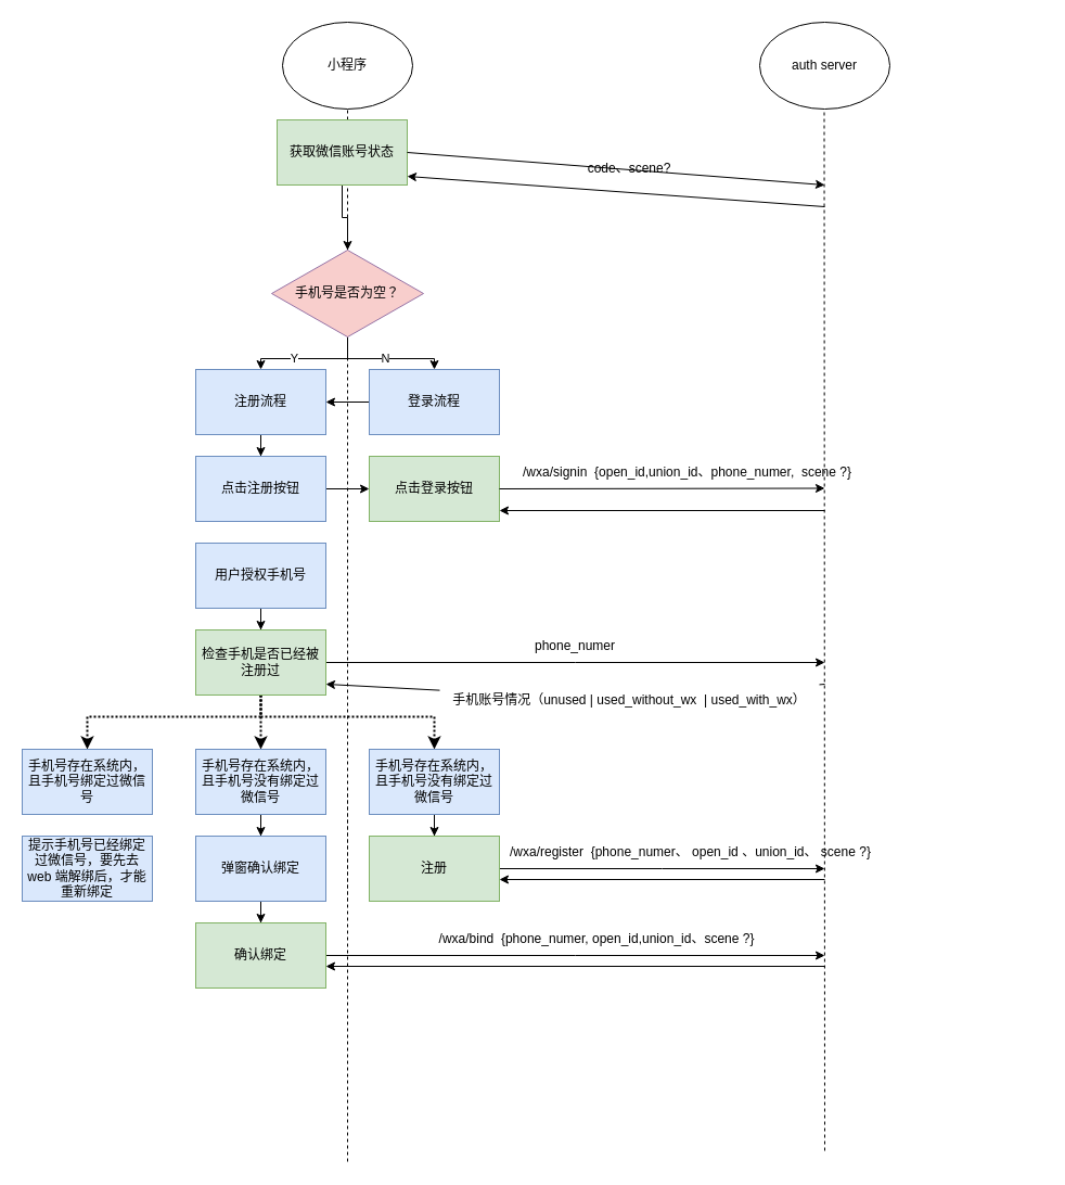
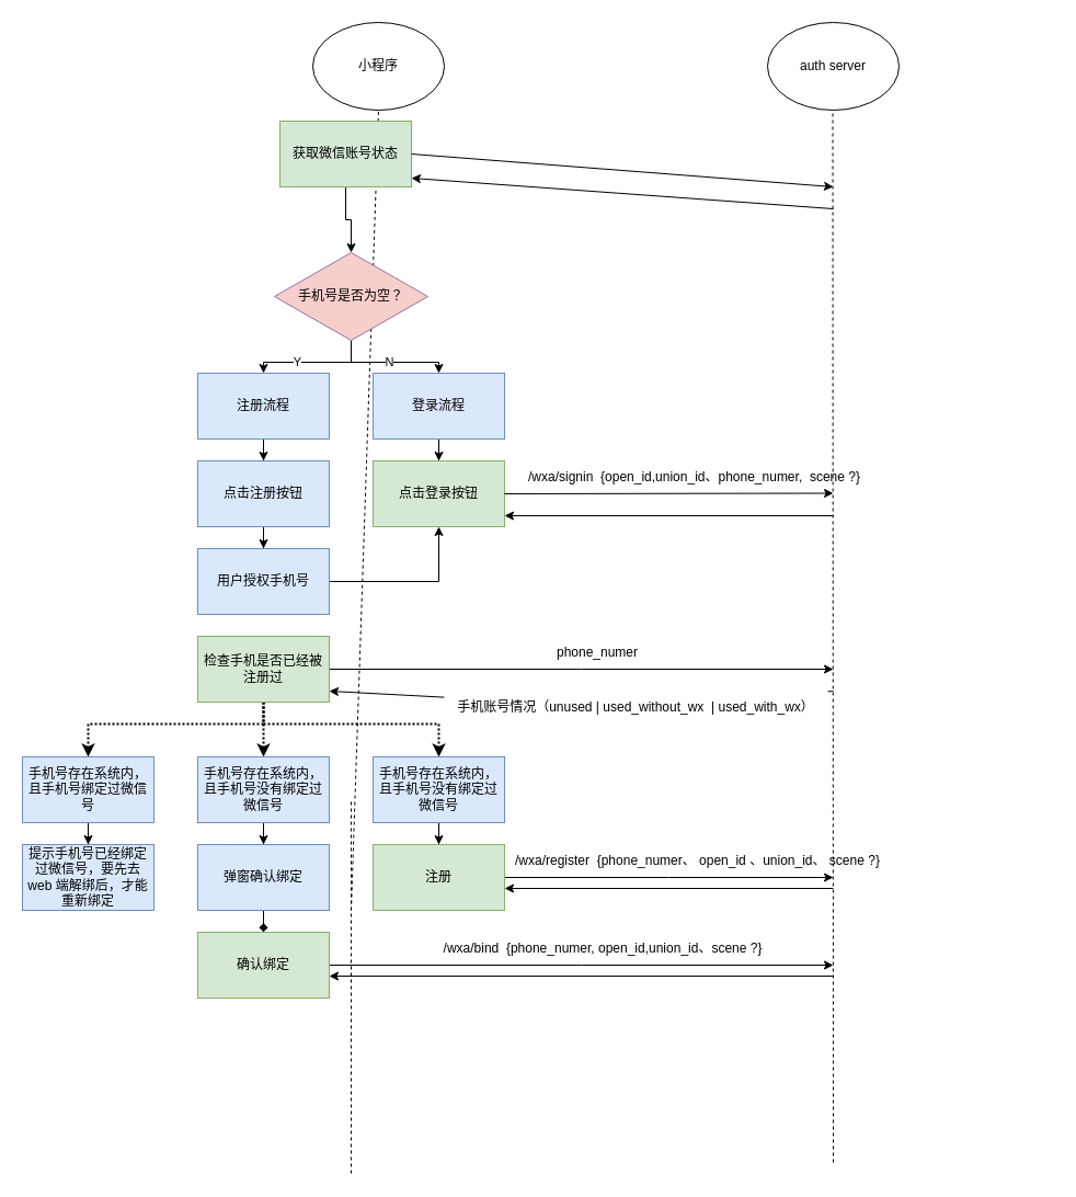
- <mxCell id="2" value="小程序" style="ellipse;whiteSpace=wrap;html=1;" vertex="1" parent="1"><mxGeometry x="260" y="20" width="120" height="80" as="geometry" /></mxCell>
+ <mxCell id="2" value="小程序" style="ellipse;whiteSpace=wrap;html=1;" vertex="1" parent="1"><mxGeometry x="285" y="20" width="120" height="80" as="geometry" /></mxCell>
- <mxCell id="50" value="code、scene?" style="text;html=1;strokeColor=none;fillColor=none;align=center;verticalAlign=middle;whiteSpace=wrap;rounded=0;" vertex="1" parent="1"><mxGeometry x="480" y="140" width="200" height="30" as="geometry" /></mxCell>
- <mxCell id="14" style="edgeStyle=orthogonalEdgeStyle;rounded=0;orthogonalLoop=1;jettySize=auto;html=1;" edge="1" parent="1" source="15" target="17"><mxGeometry relative="1" as="geometry" /></mxCell>
+ <mxCell id="14" style="edgeStyle=orthogonalEdgeStyle;rounded=0;orthogonalLoop=1;jettySize=auto;html=1;" edge="1" parent="1" source="15" target="18"><mxGeometry relative="1" as="geometry" /></mxCell>
- <mxCell id="21" style="edgeStyle=orthogonalEdgeStyle;rounded=0;orthogonalLoop=1;jettySize=auto;html=1;" edge="1" parent="1" source="22" target="18"><mxGeometry relative="1" as="geometry" /></mxCell>
+ <mxCell id="21" style="edgeStyle=orthogonalEdgeStyle;rounded=0;orthogonalLoop=1;jettySize=auto;html=1;" edge="1" parent="1" source="22" target="24"><mxGeometry relative="1" as="geometry" /></mxCell>
- <mxCell id="23" style="edgeStyle=orthogonalEdgeStyle;rounded=0;orthogonalLoop=1;jettySize=auto;html=1;" edge="1" parent="1" source="24" target="29"><mxGeometry relative="1" as="geometry" /></mxCell>
+ <mxCell id="23" style="edgeStyle=orthogonalEdgeStyle;rounded=0;orthogonalLoop=1;jettySize=auto;html=1;" edge="1" parent="1" source="24" target="18"><mxGeometry relative="1" as="geometry" /></mxCell>
- <mxCell id="39" value="phone_numer" style="text;html=1;strokeColor=none;fillColor=none;align=center;verticalAlign=middle;whiteSpace=wrap;rounded=0;" vertex="1" parent="1"><mxGeometry x="415" y="580" width="230" height="30" as="geometry" /></mxCell>
+ <mxCell id="39" value="phone_numer" style="text;html=1;strokeColor=none;fillColor=none;align=center;verticalAlign=middle;whiteSpace=wrap;rounded=0;" vertex="1" parent="1"><mxGeometry x="430" y="580" width="230" height="30" as="geometry" /></mxCell>
+ <mxCell id="45" style="edgeStyle=orthogonalEdgeStyle;rounded=0;orthogonalLoop=1;jettySize=auto;html=1;" edge="1" parent="1" source="46" target="47"><mxGeometry relative="1" as="geometry" /></mxCell>
- <mxCell id="37" style="edgeStyle=orthogonalEdgeStyle;rounded=0;orthogonalLoop=1;jettySize=auto;html=1;" edge="1" parent="1" source="38" target="43"><mxGeometry relative="1" as="geometry" /></mxCell>
+ <mxCell id="37" style="edgeStyle=orthogonalEdgeStyle;rounded=0;orthogonalLoop=1;jettySize=auto;html=1;endArrow=diamond;" edge="1" parent="1" source="38" target="43"><mxGeometry relative="1" as="geometry" /></mxCell>
